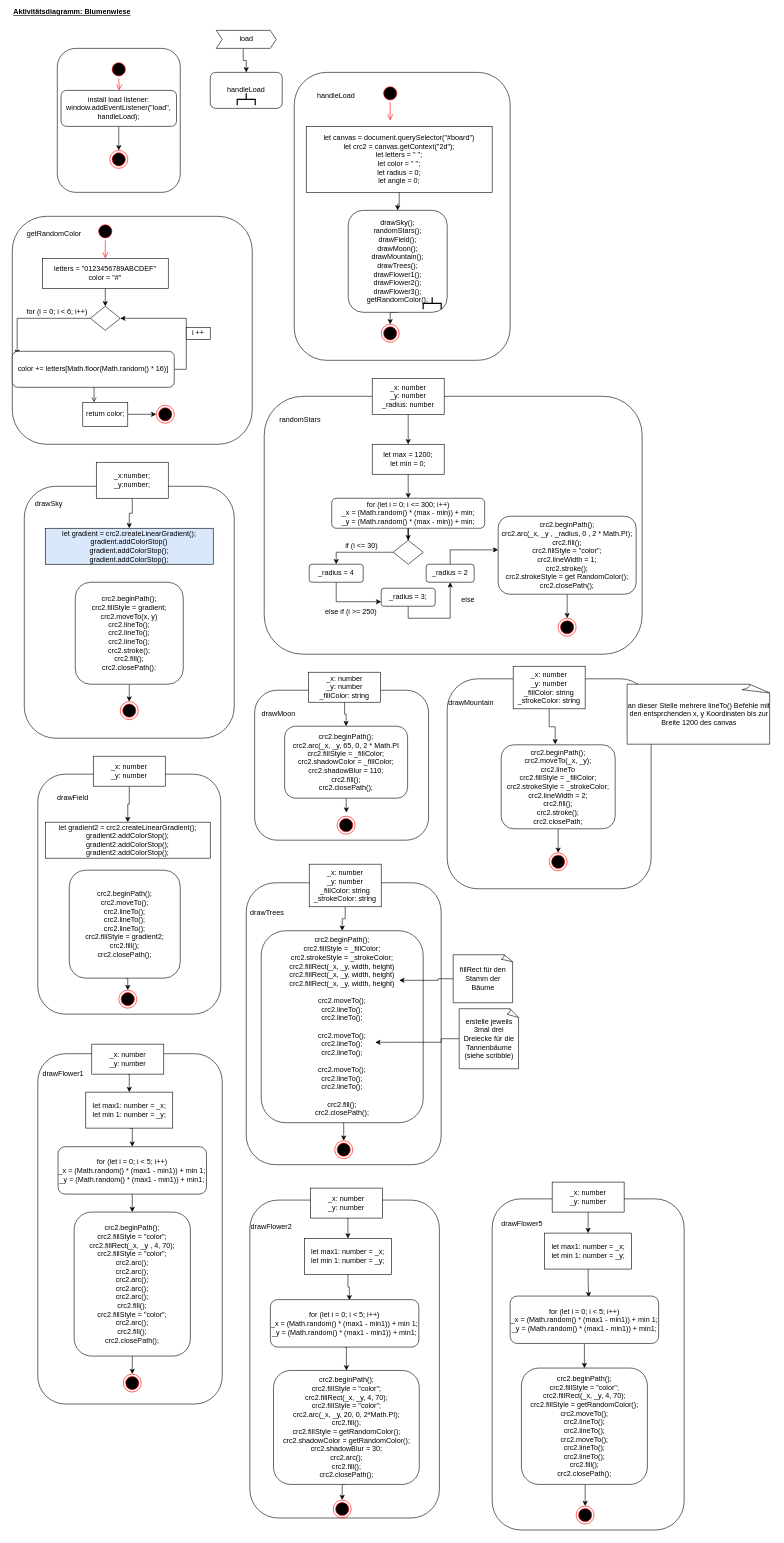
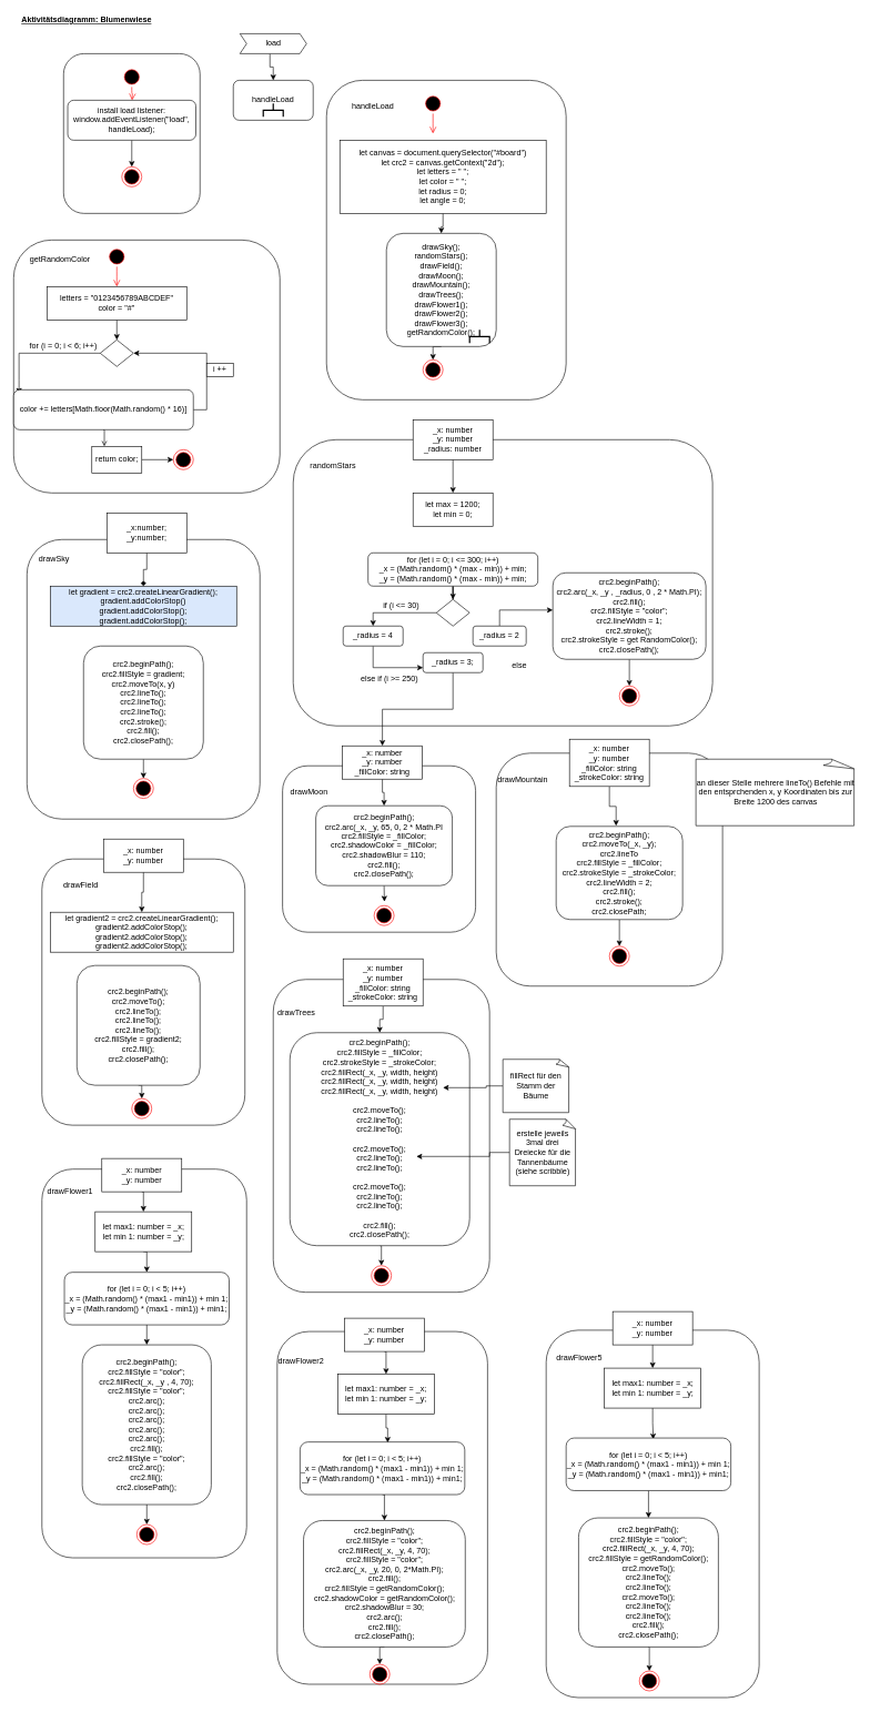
- <mxCell id="2" value="&lt;b&gt;&lt;u&gt;Aktivitätsdiagramm: Blumenwiese&lt;/u&gt;&lt;/b&gt;" style="text;html=1;strokeColor=none;fillColor=none;align=left;verticalAlign=middle;whiteSpace=wrap;rounded=0;" vertex="1" parent="1"><mxGeometry x="20" y="10" width="250" height="20" as="geometry" /></mxCell>
+ <mxCell id="2" value="&lt;b&gt;&lt;u&gt;Aktivitätsdiagramm: Blumenwiese&lt;/u&gt;&lt;/b&gt;" style="text;html=1;strokeColor=none;fillColor=none;align=left;verticalAlign=middle;whiteSpace=wrap;rounded=0;" vertex="1" parent="1"><mxGeometry x="30" y="20" width="250" height="20" as="geometry" /></mxCell>
- <mxCell id="51" style="edgeStyle=orthogonalEdgeStyle;rounded=0;orthogonalLoop=1;jettySize=auto;html=1;exitX=0.5;exitY=1;exitDx=0;exitDy=0;" edge="1" parent="1" source="52" target="54"><mxGeometry relative="1" as="geometry" /></mxCell>
- <mxCell id="42" style="edgeStyle=orthogonalEdgeStyle;rounded=0;orthogonalLoop=1;jettySize=auto;html=1;exitX=0.5;exitY=1;exitDx=0;exitDy=0;" edge="1" parent="1" source="43" target="41"><mxGeometry relative="1" as="geometry" /></mxCell>
+ <mxCell id="42" style="edgeStyle=orthogonalEdgeStyle;rounded=0;orthogonalLoop=1;jettySize=auto;html=1;exitX=0.5;exitY=1;exitDx=0;exitDy=0;endArrow=diamond;" edge="1" parent="1" source="43" target="41"><mxGeometry relative="1" as="geometry" /></mxCell>
- <mxCell id="60" style="edgeStyle=orthogonalEdgeStyle;rounded=0;orthogonalLoop=1;jettySize=auto;html=1;exitX=0.5;exitY=1;exitDx=0;exitDy=0;" edge="1" parent="1" source="61" target="64"><mxGeometry relative="1" as="geometry" /></mxCell>
+ <mxCell id="60" style="edgeStyle=orthogonalEdgeStyle;rounded=0;orthogonalLoop=1;jettySize=auto;html=1;exitX=0.5;exitY=1;exitDx=0;exitDy=0;" edge="1" parent="1" source="61" target="80"><mxGeometry relative="1" as="geometry" /></mxCell>
